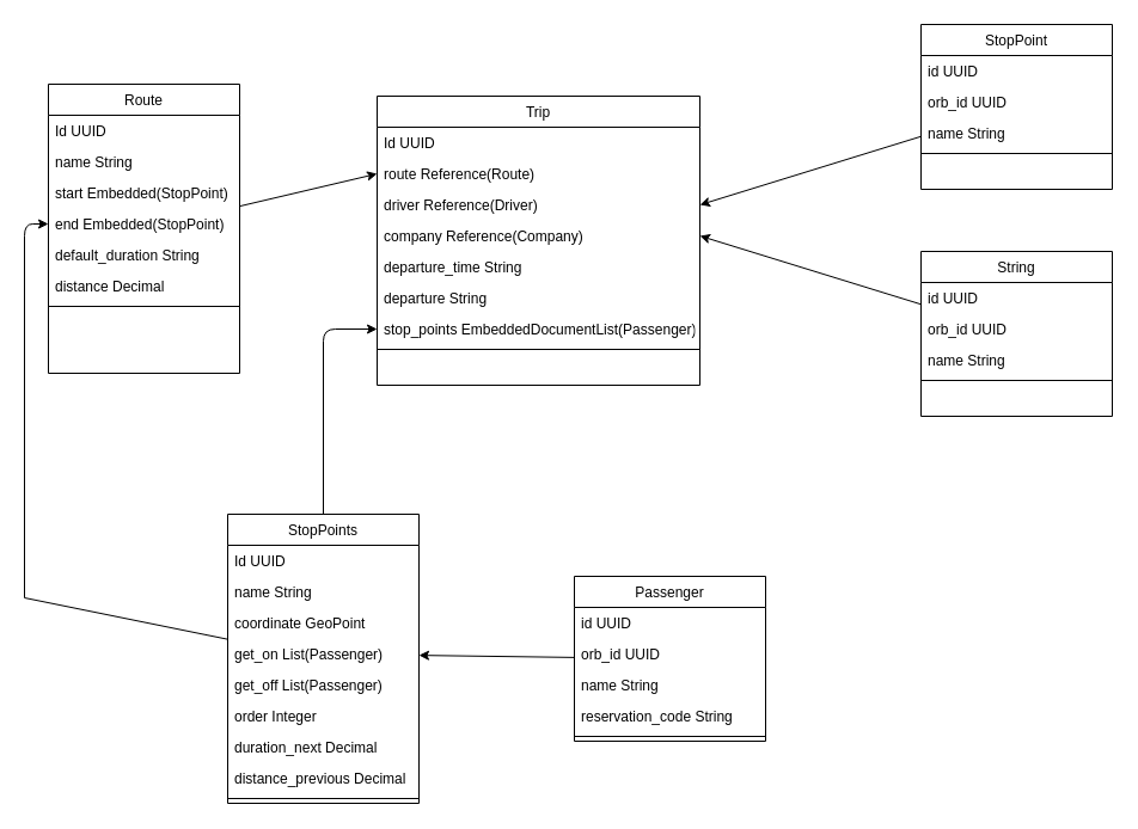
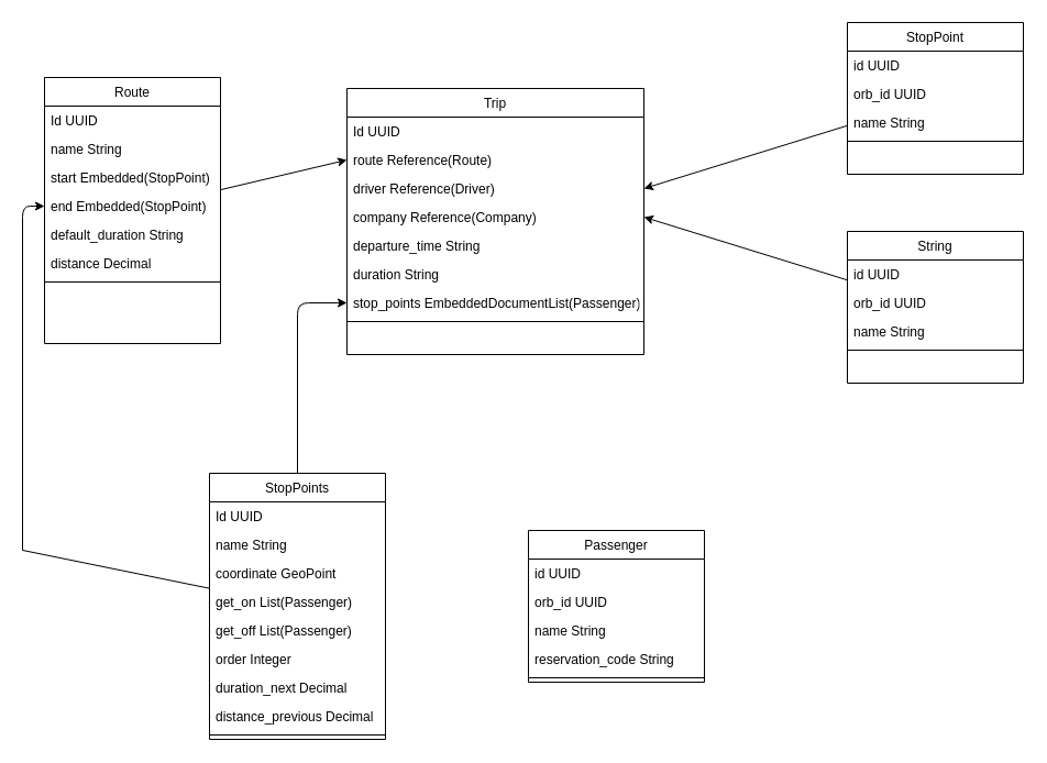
- <mxCell id="18" value="departure String" style="text;align=left;verticalAlign=top;spacingLeft=4;spacingRight=4;overflow=hidden;rotatable=0;points=[[0,0.5],[1,0.5]];portConstraint=eastwest;rounded=0;shadow=0;html=0;" vertex="1" parent="12"><mxGeometry y="156" width="270" height="26" as="geometry" /></mxCell>
+ <mxCell id="18" value="duration String" style="text;align=left;verticalAlign=top;spacingLeft=4;spacingRight=4;overflow=hidden;rotatable=0;points=[[0,0.5],[1,0.5]];portConstraint=eastwest;rounded=0;shadow=0;html=0;" vertex="1" parent="12"><mxGeometry y="156" width="270" height="26" as="geometry" /></mxCell>
- <mxCell id="35" value="" style="endArrow=classic;html=1;" edge="1" parent="1" source="46" target="25"><mxGeometry width="50" height="50" relative="1" as="geometry"><mxPoint x="500" y="610" as="sourcePoint" /><mxPoint x="550" y="560" as="targetPoint" /></mxGeometry></mxCell>
